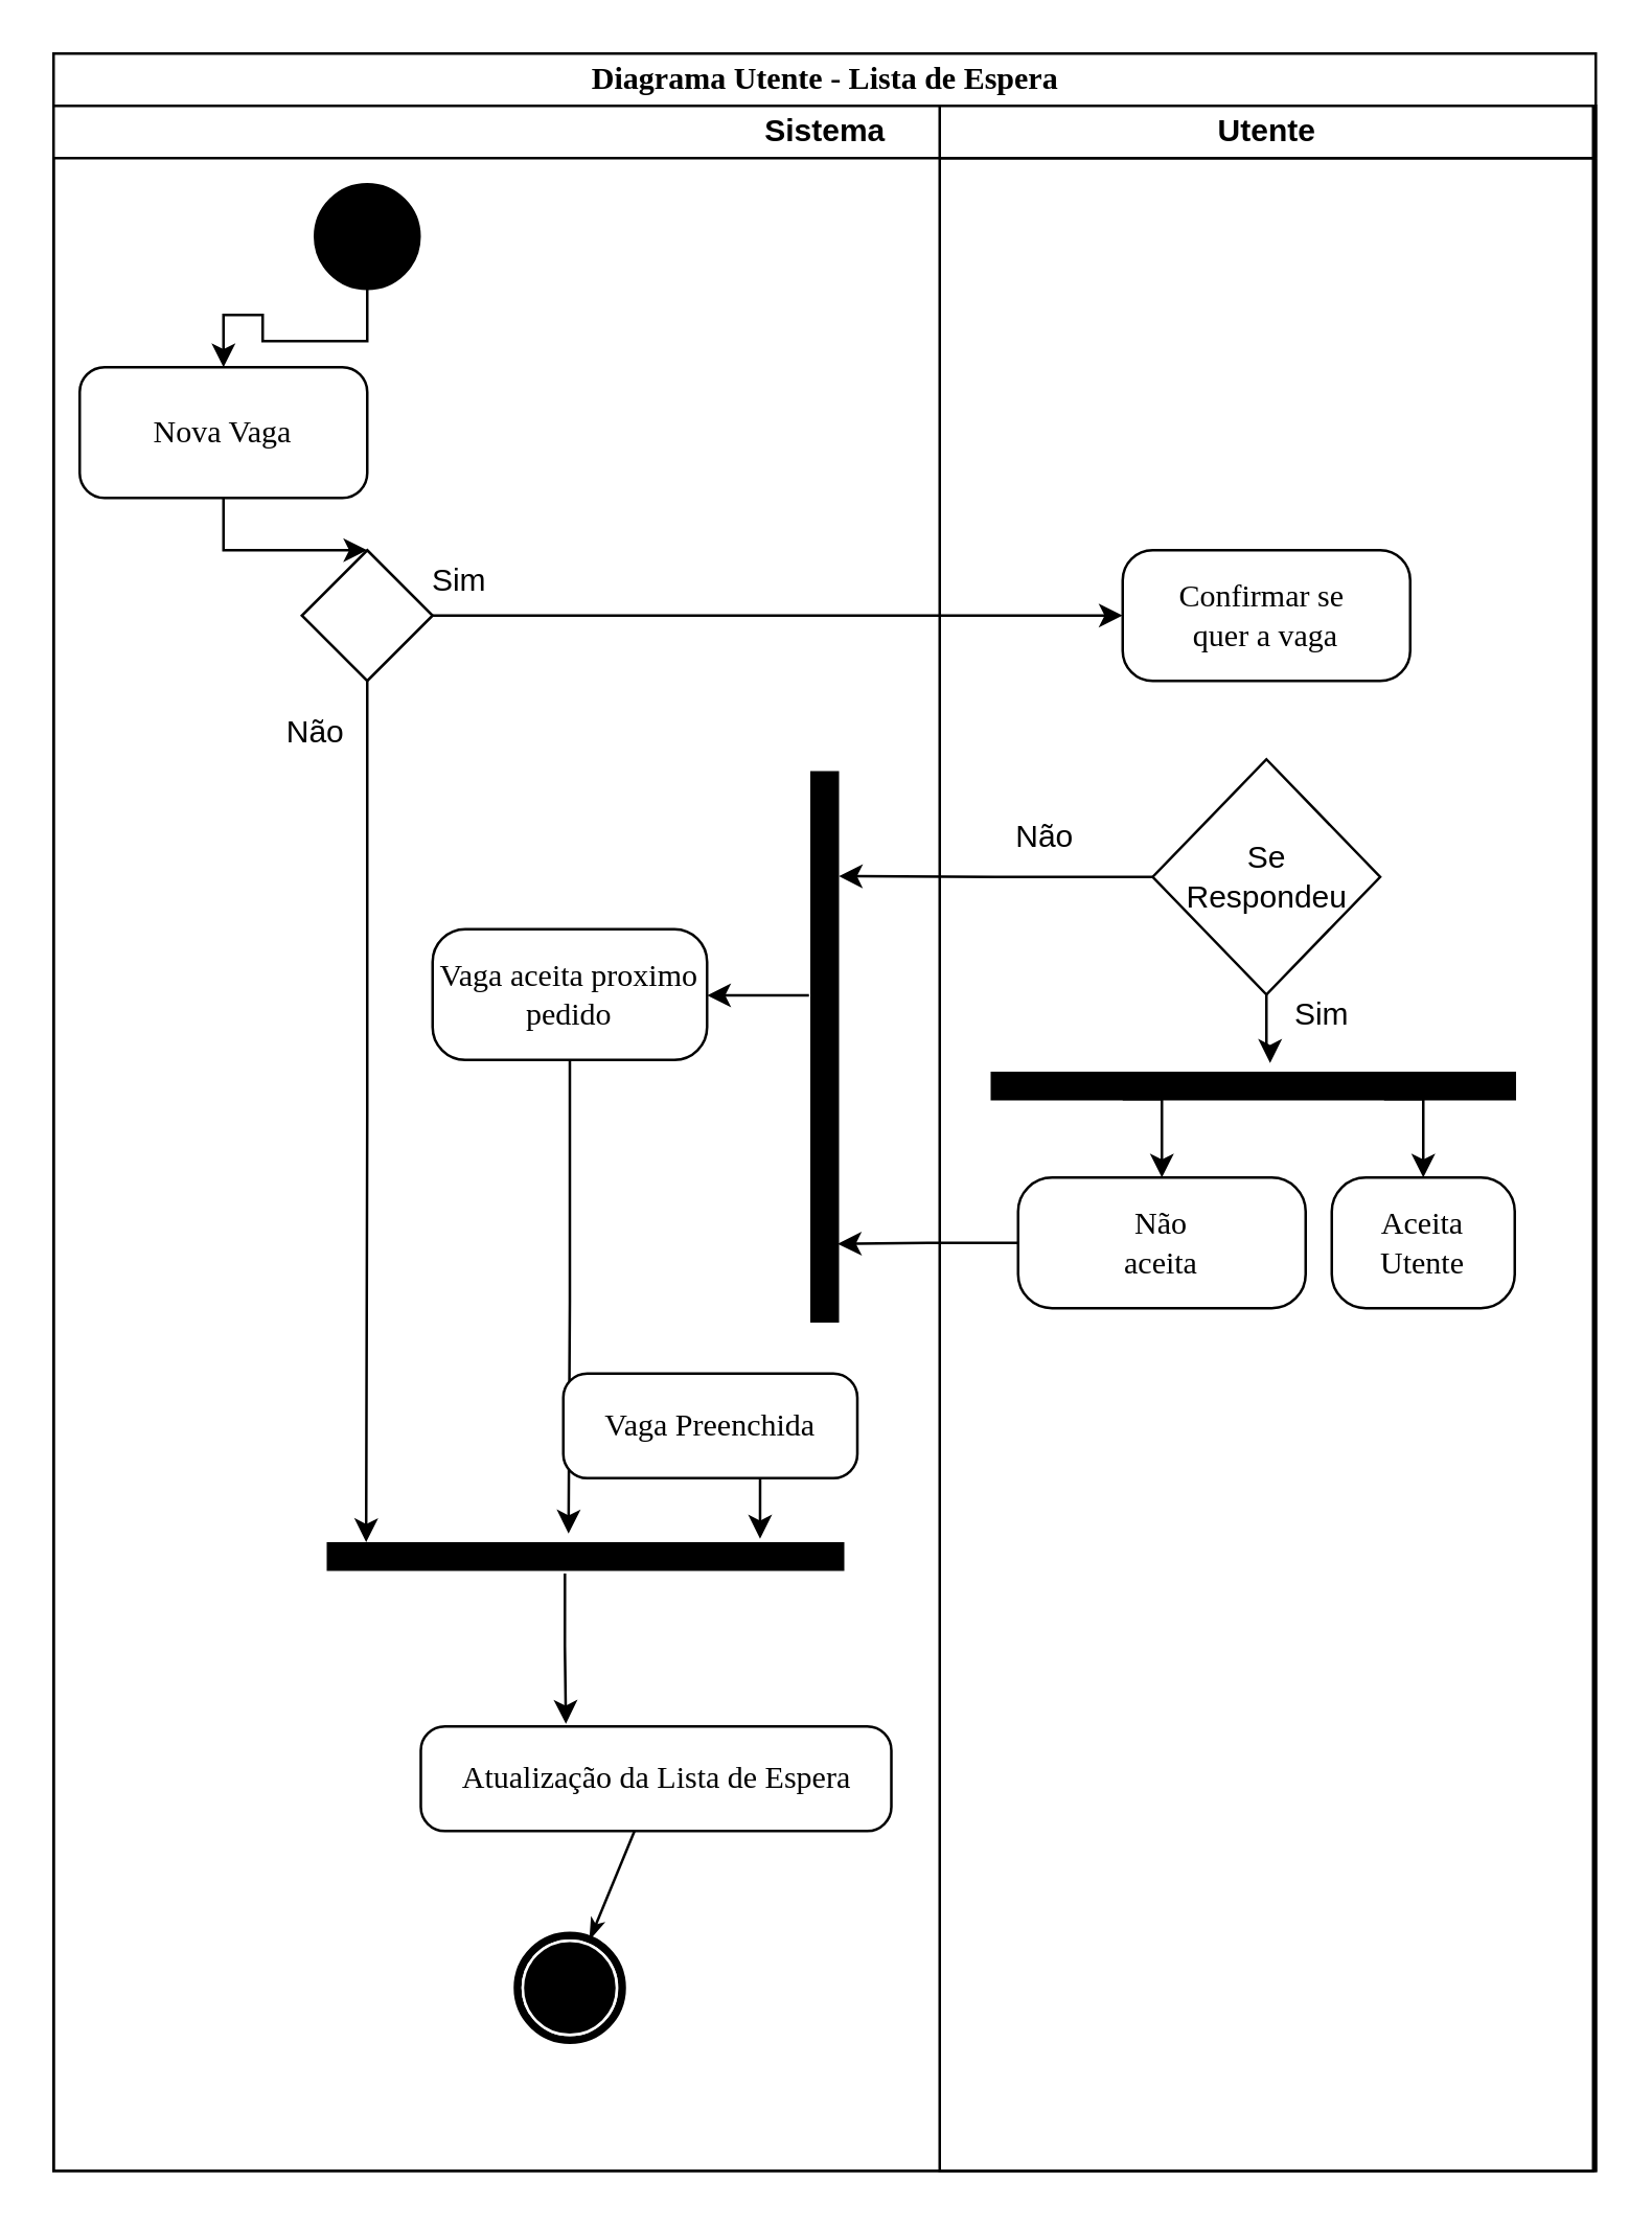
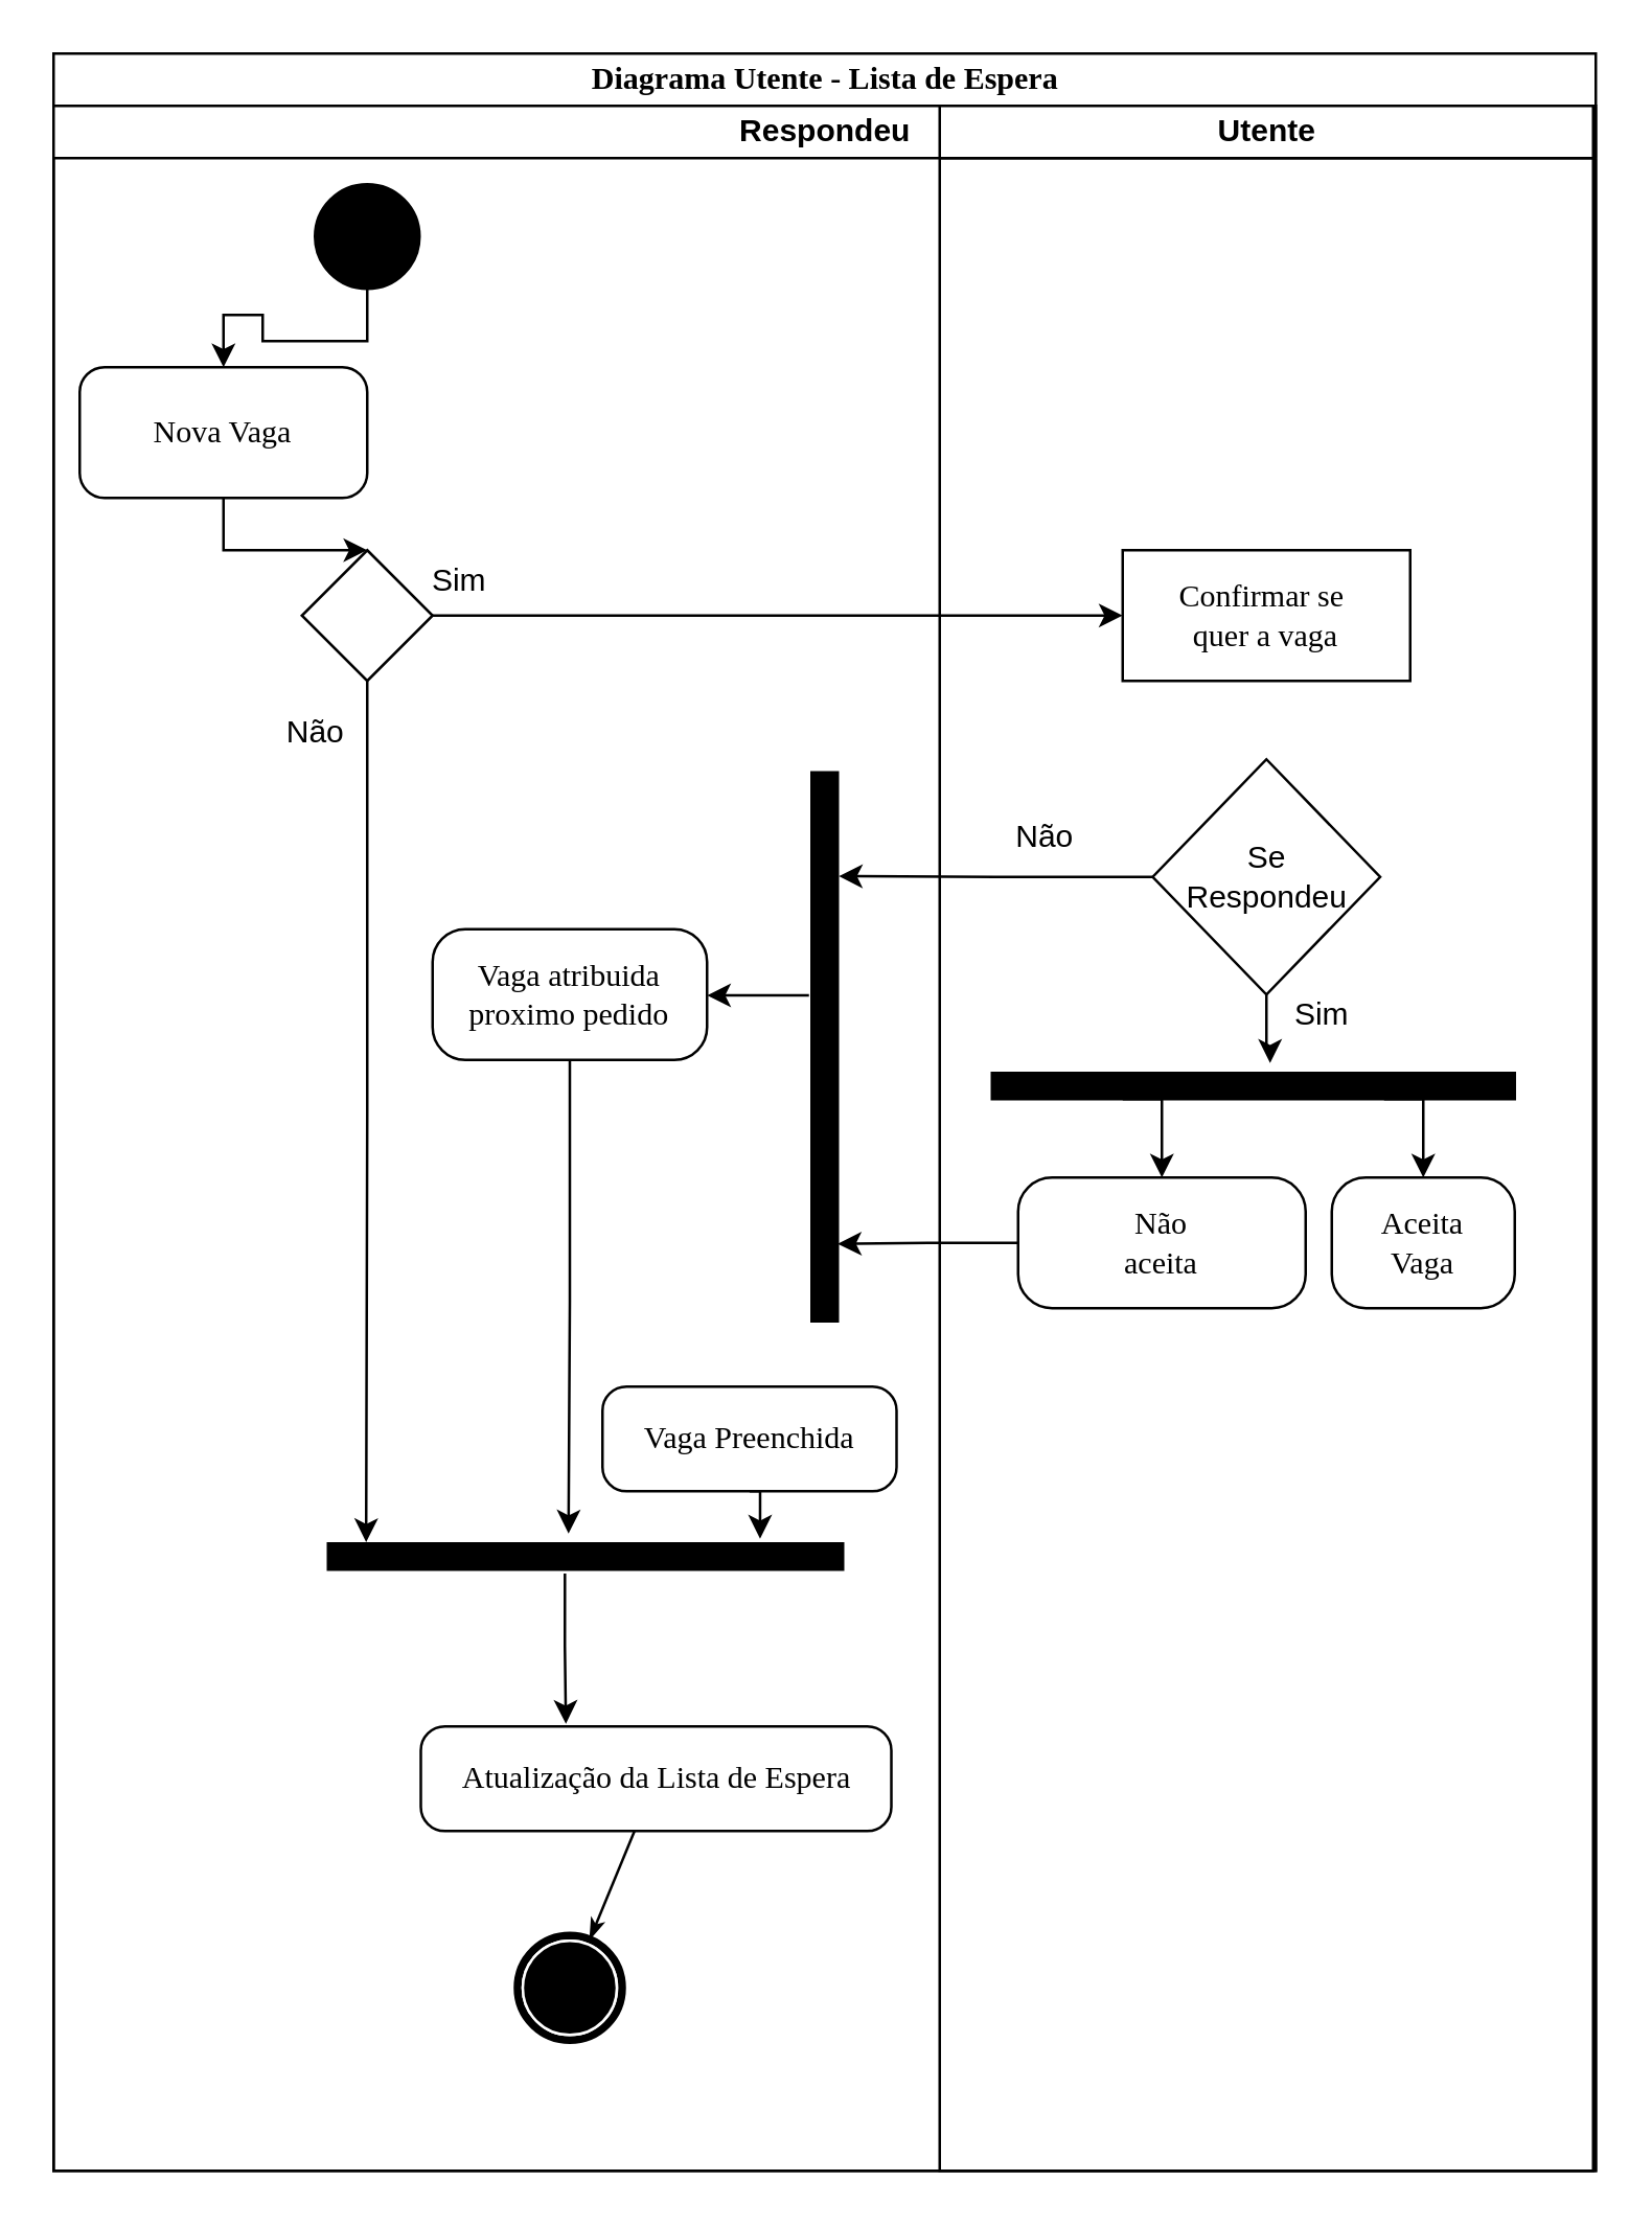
- <mxCell id="3" value="&lt;font style=&quot;font-size: 12px&quot;&gt;Sistema&lt;/font&gt;" style="swimlane;html=1;startSize=20;" parent="2" vertex="1"><mxGeometry y="20" width="590" height="790" as="geometry" /></mxCell>
+ <mxCell id="3" value="&lt;font style=&quot;font-size: 12px&quot;&gt;Respondeu&lt;/font&gt;" style="swimlane;html=1;startSize=20;" parent="2" vertex="1"><mxGeometry y="20" width="590" height="790" as="geometry" /></mxCell>
- <mxCell id="23" value="Confirmar se&amp;nbsp;&lt;br&gt;quer a vaga" style="rounded=1;whiteSpace=wrap;html=1;shadow=0;comic=0;labelBackgroundColor=none;strokeWidth=1;fontFamily=Verdana;fontSize=12;align=center;arcSize=23;" parent="22" vertex="1"><mxGeometry x="70" y="170" width="110" height="50" as="geometry" /></mxCell>
+ <mxCell id="23" value="Confirmar se&amp;nbsp;&lt;br&gt;quer a vaga" style="whiteSpace=wrap;html=1;shadow=0;comic=0;labelBackgroundColor=none;strokeWidth=1;fontFamily=Verdana;fontSize=12;align=center;arcSize=23;rounded=0;" parent="22" vertex="1"><mxGeometry x="70" y="170" width="110" height="50" as="geometry" /></mxCell>
- <mxCell id="18" value="Vaga aceita proximo pedido" style="rounded=1;whiteSpace=wrap;html=1;shadow=0;comic=0;labelBackgroundColor=none;strokeWidth=1;fontFamily=Verdana;fontSize=12;align=center;arcSize=25;" parent="3" vertex="1"><mxGeometry x="145" y="315" width="105" height="50" as="geometry" /></mxCell>
+ <mxCell id="18" value="Vaga atribuida proximo pedido" style="rounded=1;whiteSpace=wrap;html=1;shadow=0;comic=0;labelBackgroundColor=none;strokeWidth=1;fontFamily=Verdana;fontSize=12;align=center;arcSize=25;" parent="3" vertex="1"><mxGeometry x="145" y="315" width="105" height="50" as="geometry" /></mxCell>
- <mxCell id="28" value="Aceita&lt;br&gt;Utente" style="rounded=1;whiteSpace=wrap;html=1;shadow=0;comic=0;labelBackgroundColor=none;strokeWidth=1;fontFamily=Verdana;fontSize=12;align=center;arcSize=26;" parent="22" vertex="1"><mxGeometry x="150" y="410" width="70" height="50" as="geometry" /></mxCell>
+ <mxCell id="28" value="Aceita&lt;br&gt;Vaga" style="rounded=1;whiteSpace=wrap;html=1;shadow=0;comic=0;labelBackgroundColor=none;strokeWidth=1;fontFamily=Verdana;fontSize=12;align=center;arcSize=26;" parent="22" vertex="1"><mxGeometry x="150" y="410" width="70" height="50" as="geometry" /></mxCell>
- <mxCell id="37" value="Vaga Preenchida" style="rounded=1;whiteSpace=wrap;html=1;shadow=0;comic=0;labelBackgroundColor=none;strokeWidth=1;fontFamily=Verdana;fontSize=12;align=center;arcSize=23;" parent="3" vertex="1"><mxGeometry x="195" y="485" width="112.5" height="40" as="geometry" /></mxCell>
+ <mxCell id="37" value="Vaga Preenchida" style="rounded=1;whiteSpace=wrap;html=1;shadow=0;comic=0;labelBackgroundColor=none;strokeWidth=1;fontFamily=Verdana;fontSize=12;align=center;arcSize=23;" parent="3" vertex="1"><mxGeometry x="210" y="490" width="112.5" height="40" as="geometry" /></mxCell>
